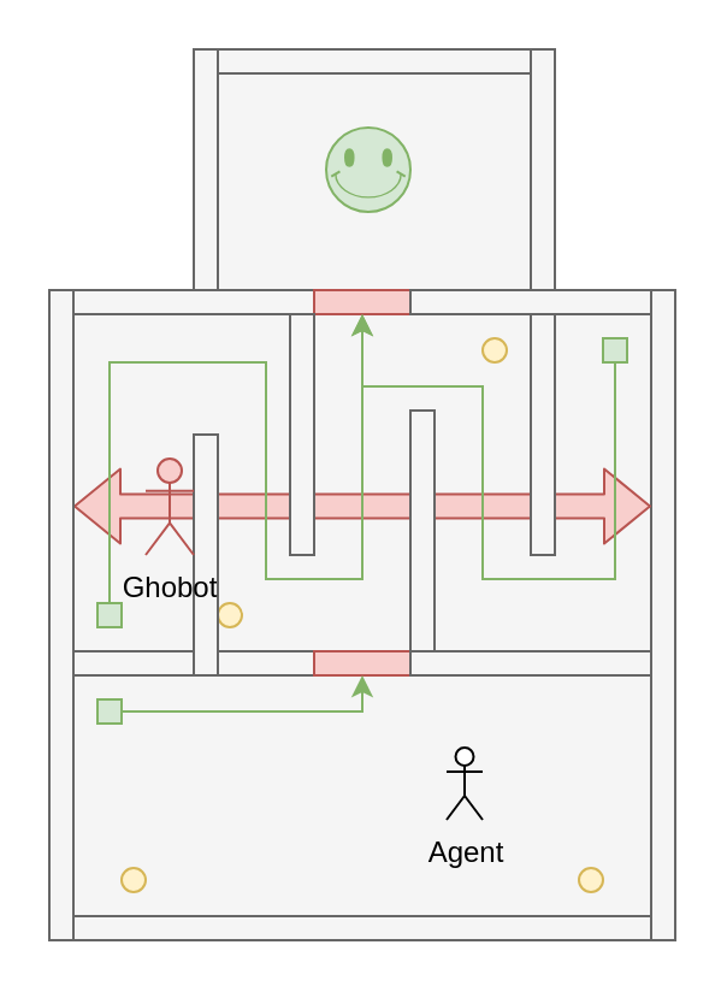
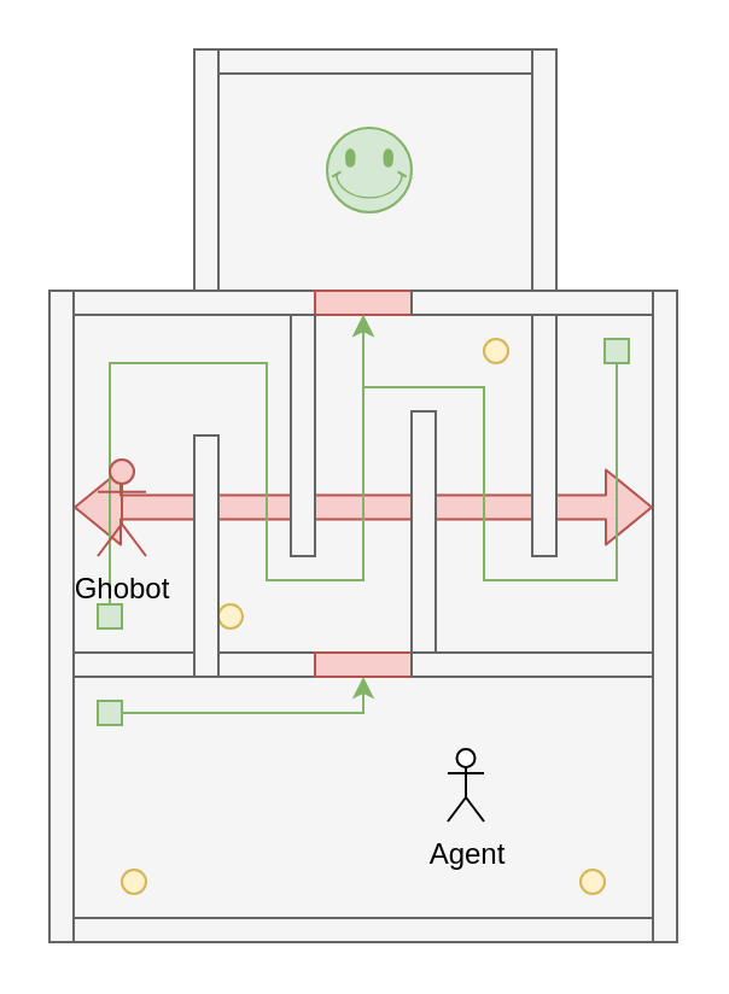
- <mxCell id="32" value="Ghobot" style="shape=umlActor;verticalLabelPosition=bottom;verticalAlign=top;html=1;outlineConnect=0;fillColor=#f8cecc;strokeColor=#b85450;" vertex="1" parent="1"><mxGeometry x="60" y="190" width="20" height="40" as="geometry" /></mxCell>
+ <mxCell id="32" value="Ghobot" style="shape=umlActor;verticalLabelPosition=bottom;verticalAlign=top;html=1;outlineConnect=0;fillColor=#f8cecc;strokeColor=#b85450;" vertex="1" parent="1"><mxGeometry x="40" y="190" width="20" height="40" as="geometry" /></mxCell>
